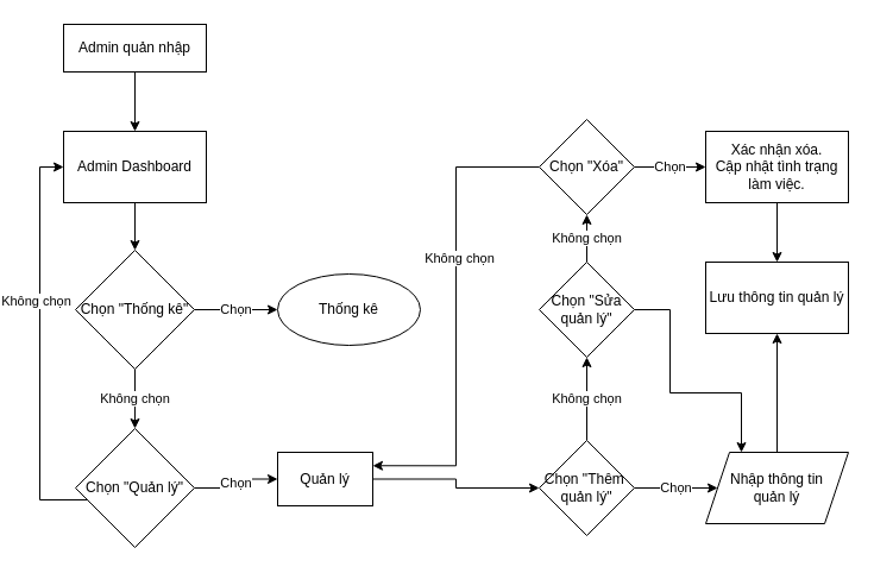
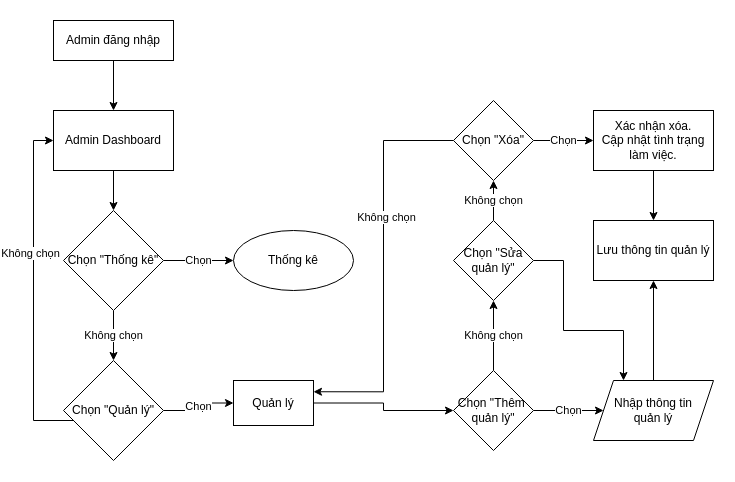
- <mxCell id="3" value="Admin quản nhập" style="rounded=0;whiteSpace=wrap;html=1;fontSize=12;glass=0;strokeWidth=1;shadow=0;" parent="1" vertex="1"><mxGeometry x="40" y="20" width="120" height="40" as="geometry" /></mxCell>
+ <mxCell id="3" value="Admin đăng nhập" style="rounded=0;whiteSpace=wrap;html=1;fontSize=12;glass=0;strokeWidth=1;shadow=0;" parent="1" vertex="1"><mxGeometry x="40" y="20" width="120" height="40" as="geometry" /></mxCell>
